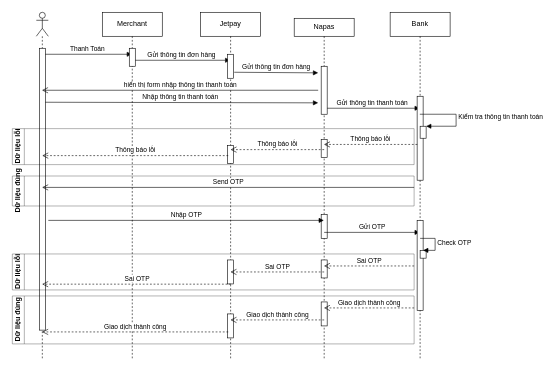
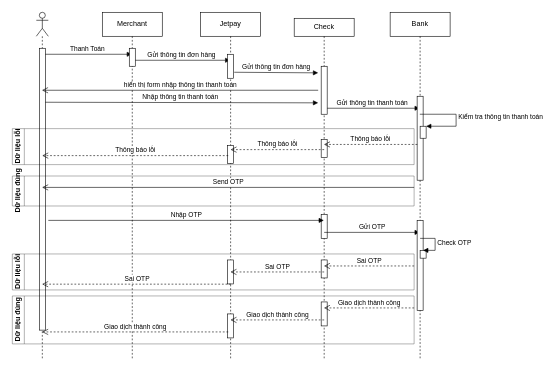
- <mxCell id="15" value="Napas" style="shape=umlLifeline;perimeter=lifelinePerimeter;whiteSpace=wrap;html=1;container=1;collapsible=0;recursiveResize=0;outlineConnect=0;size=30;" vertex="1" parent="1"><mxGeometry x="490" y="30" width="100" height="570" as="geometry" /></mxCell>
+ <mxCell id="15" value="Check" style="shape=umlLifeline;perimeter=lifelinePerimeter;whiteSpace=wrap;html=1;container=1;collapsible=0;recursiveResize=0;outlineConnect=0;size=30;" vertex="1" parent="1"><mxGeometry x="490" y="30" width="100" height="570" as="geometry" /></mxCell>
